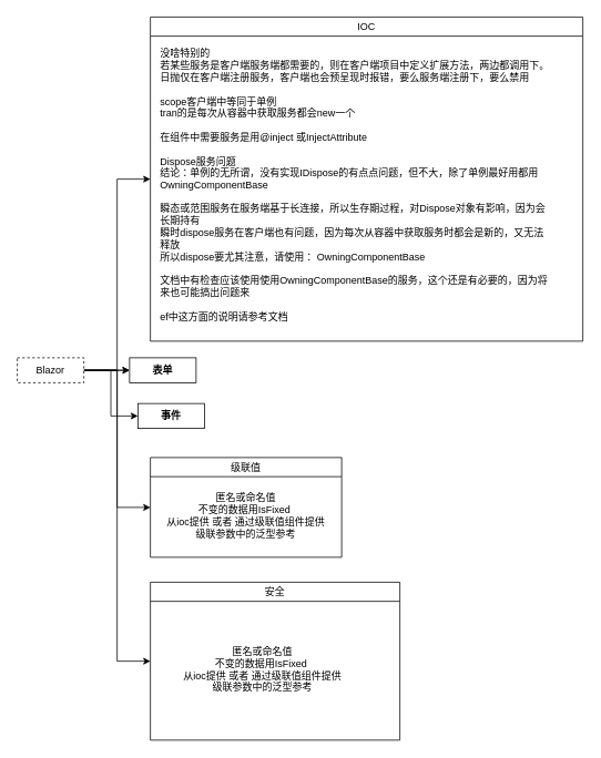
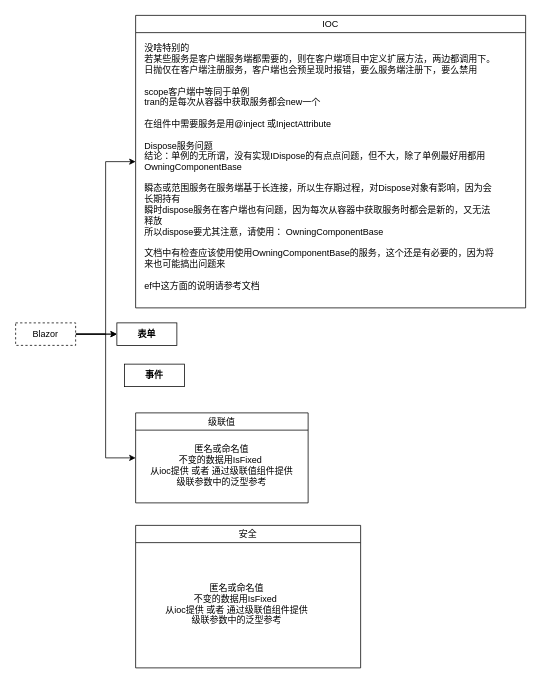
- <mxCell id="6" style="edgeStyle=orthogonalEdgeStyle;rounded=0;orthogonalLoop=1;jettySize=auto;html=1;exitX=1;exitY=0.5;exitDx=0;exitDy=0;entryX=0;entryY=0.5;entryDx=0;entryDy=0;" parent="1" source="10" target="12" edge="1"><mxGeometry relative="1" as="geometry" /></mxCell>
- <mxCell id="8" style="edgeStyle=orthogonalEdgeStyle;rounded=0;orthogonalLoop=1;jettySize=auto;html=1;exitX=1;exitY=0.5;exitDx=0;exitDy=0;entryX=0;entryY=0.5;entryDx=0;entryDy=0;" parent="1" source="10" target="13" edge="1"><mxGeometry relative="1" as="geometry"><mxPoint x="0" y="850" as="targetPoint" /></mxGeometry></mxCell>
